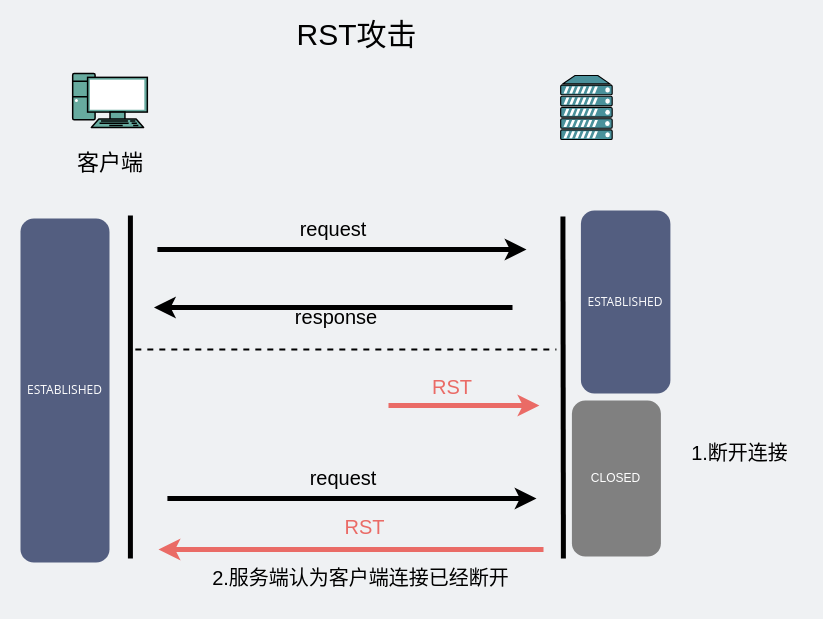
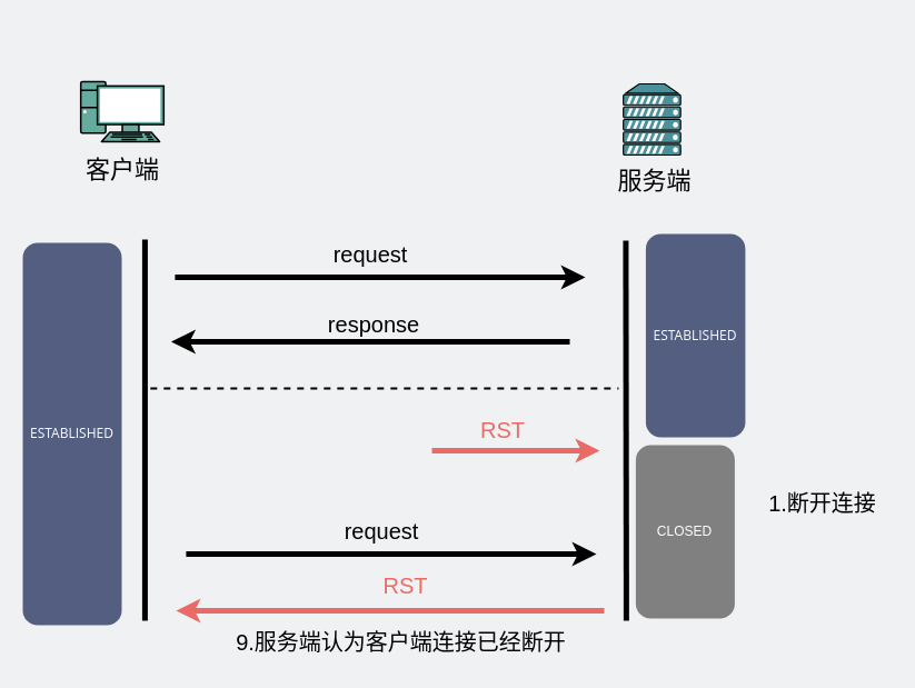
- <mxCell id="6" value="&lt;font style=&quot;font-size: 30px&quot;&gt;RST攻击&lt;/font&gt;" style="text;html=1;strokeColor=none;fillColor=none;align=center;verticalAlign=middle;whiteSpace=wrap;rounded=0;" parent="1" vertex="1"><mxGeometry x="158.91" y="20" width="395" height="28" as="geometry" /></mxCell>
- <mxCell id="3" value="客户端" style="text;html=1;strokeColor=none;fillColor=none;align=center;verticalAlign=middle;whiteSpace=wrap;rounded=0;fontSize=22;" parent="1" vertex="1"><mxGeometry x="65.55" y="153" width="87.91" height="20" as="geometry" /></mxCell>
+ <mxCell id="3" value="客户端" style="text;html=1;strokeColor=none;fillColor=none;align=center;verticalAlign=middle;whiteSpace=wrap;rounded=0;fontSize=22;" parent="1" vertex="1"><mxGeometry x="65.55" y="143" width="87.91" height="20" as="geometry" /></mxCell>
+ <mxCell id="5" value="服务端" style="text;html=1;strokeColor=none;fillColor=none;align=center;verticalAlign=middle;whiteSpace=wrap;rounded=0;fontSize=22;" parent="1" vertex="1"><mxGeometry x="499.18" y="153" width="179" height="20" as="geometry" /></mxCell>
- <mxCell id="19" value="&lt;span style=&quot;font-size: 20px&quot;&gt;response&lt;/span&gt;" style="text;html=1;strokeColor=none;fillColor=none;align=center;verticalAlign=middle;whiteSpace=wrap;rounded=0;" parent="1" vertex="1"><mxGeometry x="270" y="306" width="132" height="20" as="geometry" /></mxCell>
+ <mxCell id="19" value="&lt;span style=&quot;font-size: 20px&quot;&gt;response&lt;/span&gt;" style="text;html=1;strokeColor=none;fillColor=none;align=center;verticalAlign=middle;whiteSpace=wrap;rounded=0;" parent="1" vertex="1"><mxGeometry x="270" y="281" width="132" height="20" as="geometry" /></mxCell>
- <mxCell id="15" value="&lt;font style=&quot;font-size: 20px&quot;&gt;2.服务端认为客户端连接已经断开&lt;br&gt;&lt;/font&gt;" style="text;html=1;strokeColor=none;fillColor=none;align=center;verticalAlign=middle;whiteSpace=wrap;rounded=0;" parent="1" vertex="1"><mxGeometry x="200" y="556" width="320.5" height="41" as="geometry" /></mxCell>
+ <mxCell id="15" value="&lt;font style=&quot;font-size: 20px&quot;&gt;9.服务端认为客户端连接已经断开&lt;br&gt;&lt;/font&gt;" style="text;html=1;strokeColor=none;fillColor=none;align=center;verticalAlign=middle;whiteSpace=wrap;rounded=0;" parent="1" vertex="1"><mxGeometry x="200" y="556" width="320.5" height="41" as="geometry" /></mxCell>
